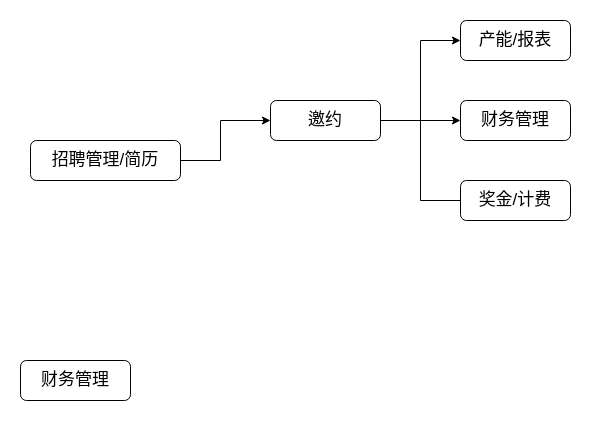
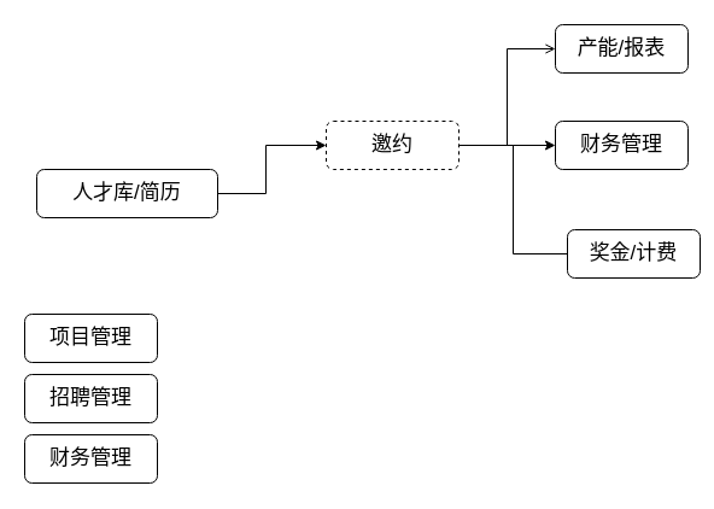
- <mxCell id="4" value="" style="edgeStyle=orthogonalEdgeStyle;rounded=0;orthogonalLoop=1;jettySize=auto;html=1;fontSize=17;" edge="1" parent="1" source="7" target="8"><mxGeometry relative="1" as="geometry"><Array as="points"><mxPoint x="420" y="120" /><mxPoint x="420" y="40" /></Array></mxGeometry></mxCell>
+ <mxCell id="4" value="" style="edgeStyle=orthogonalEdgeStyle;rounded=0;orthogonalLoop=1;jettySize=auto;html=1;fontSize=17;endArrow=open;" edge="1" parent="1" source="7" target="8"><mxGeometry relative="1" as="geometry"><Array as="points"><mxPoint x="420" y="120" /><mxPoint x="420" y="40" /></Array></mxGeometry></mxCell>
- <mxCell id="7" value="邀约" style="rounded=1;whiteSpace=wrap;html=1;fontSize=17;" vertex="1" parent="1"><mxGeometry x="270" width="110" height="40" as="geometry" y="100" /></mxCell>
+ <mxCell id="7" value="邀约" style="rounded=1;whiteSpace=wrap;html=1;fontSize=17;dashed=1;" vertex="1" parent="1"><mxGeometry x="270" width="110" height="40" as="geometry" y="100" /></mxCell>
- <mxCell id="3" value="招聘管理/简历" style="rounded=1;whiteSpace=wrap;html=1;fontSize=17;" vertex="1" parent="1"><mxGeometry x="30" y="140" width="150" height="40" as="geometry" /></mxCell>
+ <mxCell id="3" value="人才库/简历" style="rounded=1;whiteSpace=wrap;html=1;fontSize=17;" vertex="1" parent="1"><mxGeometry x="30" y="140" width="150" height="40" as="geometry" /></mxCell>
- <mxCell id="9" value="奖金/计费" style="rounded=1;whiteSpace=wrap;html=1;fontSize=17;" vertex="1" parent="1"><mxGeometry x="460" y="180" width="110" height="40" as="geometry" /></mxCell>
+ <mxCell id="9" value="奖金/计费" style="rounded=1;whiteSpace=wrap;html=1;fontSize=17;" vertex="1" parent="1"><mxGeometry x="470" y="190" width="110" height="40" as="geometry" /></mxCell>
+ <mxCell id="11" value="项目管理" style="rounded=1;whiteSpace=wrap;html=1;fontSize=17;" vertex="1" parent="1"><mxGeometry x="20" y="260" width="110" height="40" as="geometry" /></mxCell>
+ <mxCell id="12" value="招聘管理" style="rounded=1;whiteSpace=wrap;html=1;fontSize=17;" vertex="1" parent="1"><mxGeometry x="20" y="310" width="110" height="40" as="geometry" /></mxCell>
